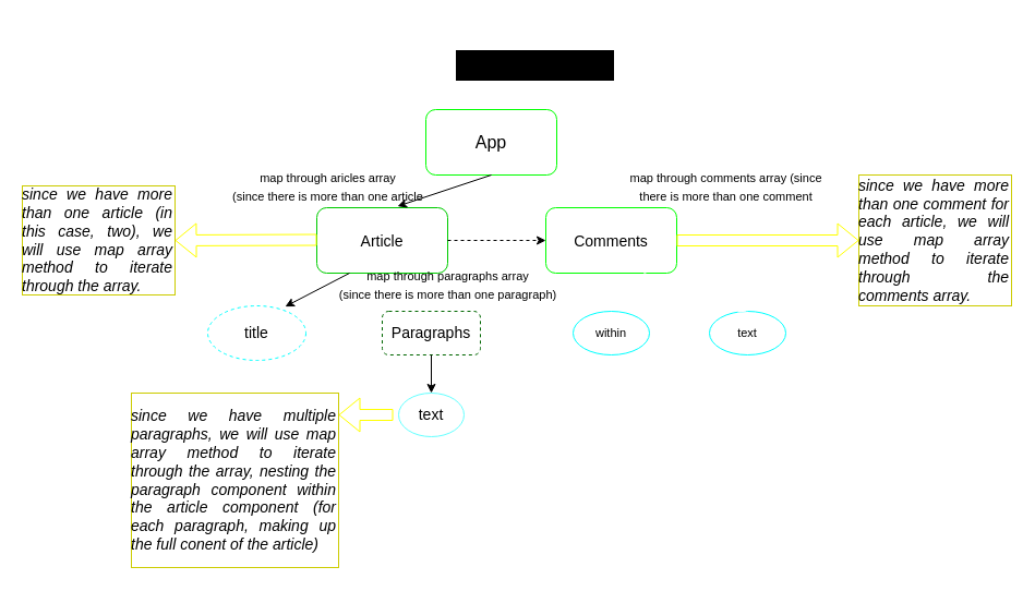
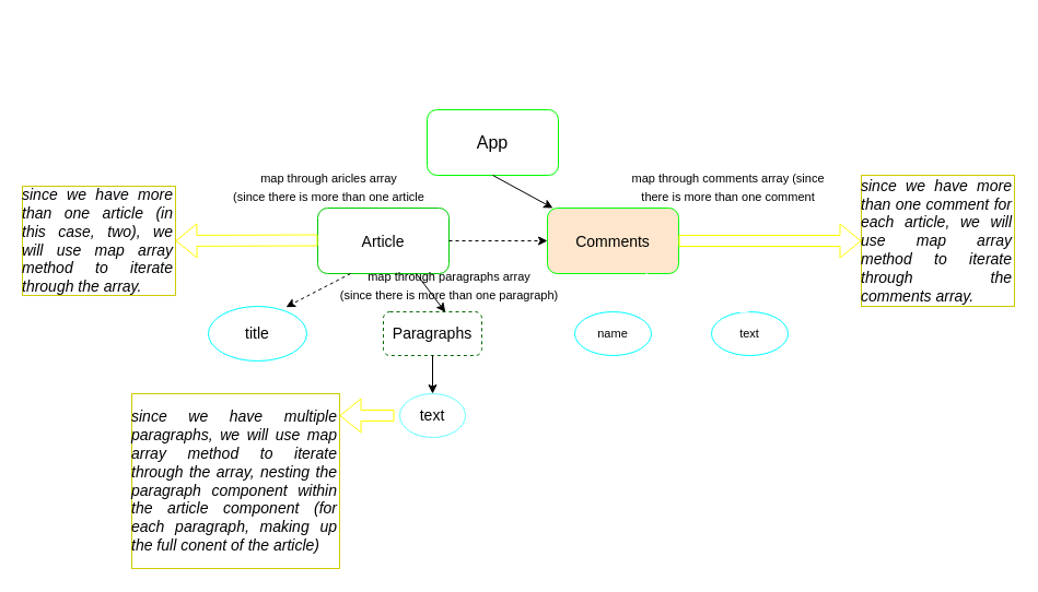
- <mxCell id="3" value="&lt;pre&gt;&lt;font style=&quot;font-size: 24px&quot;&gt;&lt;u style=&quot;font-weight: normal ; background-color: rgb(0 , 0 , 0)&quot;&gt;Components&lt;/u&gt;&lt;/font&gt;&lt;/pre&gt;" style="text;html=1;align=center;verticalAlign=middle;resizable=0;points=[];autosize=1;strokeColor=none;fillColor=none;fontSize=24;" vertex="1" parent="1"><mxGeometry x="410" y="20" width="160" height="80" as="geometry" /></mxCell>
- <mxCell id="7" value="" style="endArrow=classic;html=1;fontSize=14;exitX=0.5;exitY=1;exitDx=0;exitDy=0;entryX=0.617;entryY=-0.022;entryDx=0;entryDy=0;entryPerimeter=0;" edge="1" parent="1" source="2" target="4"><mxGeometry width="50" height="50" relative="1" as="geometry"><mxPoint x="490" y="270" as="sourcePoint" /><mxPoint x="540" y="220" as="targetPoint" /></mxGeometry></mxCell>
+ <mxCell id="7" value="" style="endArrow=classic;html=1;fontSize=14;exitX=0.5;exitY=1;exitDx=0;exitDy=0;" edge="1" parent="1" source="2" target="6"><mxGeometry width="50" height="50" relative="1" as="geometry"><mxPoint x="490" y="270" as="sourcePoint" /><mxPoint x="540" y="220" as="targetPoint" /></mxGeometry></mxCell>
- <mxCell id="6" value="&lt;span style=&quot;font-size: 14px&quot;&gt;Comments&lt;/span&gt;" style="rounded=1;whiteSpace=wrap;html=1;fontSize=18;strokeColor=#00FF00;" vertex="1" parent="1"><mxGeometry x="500" y="190" width="120" height="60" as="geometry" /></mxCell>
+ <mxCell id="6" value="&lt;span style=&quot;font-size: 14px&quot;&gt;Comments&lt;/span&gt;" style="rounded=1;whiteSpace=wrap;html=1;fontSize=18;strokeColor=#00FF00;fillColor=#ffe6cc;" vertex="1" parent="1"><mxGeometry x="500" y="190" width="120" height="60" as="geometry" /></mxCell>
- <mxCell id="8" value="" style="endArrow=classic;html=1;fontSize=14;exitX=0.25;exitY=1;exitDx=0;exitDy=0;entryX=0.789;entryY=0.013;entryDx=0;entryDy=0;entryPerimeter=0;" edge="1" parent="1" source="4" target="9"><mxGeometry width="50" height="50" relative="1" as="geometry"><mxPoint x="260" y="330" as="sourcePoint" /><mxPoint x="250" y="290" as="targetPoint" /></mxGeometry></mxCell>
+ <mxCell id="8" value="" style="endArrow=classic;html=1;fontSize=14;exitX=0.25;exitY=1;exitDx=0;exitDy=0;entryX=0.789;entryY=0.013;entryDx=0;entryDy=0;entryPerimeter=0;dashed=1;" edge="1" parent="1" source="4" target="9"><mxGeometry width="50" height="50" relative="1" as="geometry"><mxPoint x="260" y="330" as="sourcePoint" /><mxPoint x="250" y="290" as="targetPoint" /></mxGeometry></mxCell>
+ <mxCell id="11" value="" style="endArrow=classic;html=1;fontSize=14;exitX=0.75;exitY=1;exitDx=0;exitDy=0;entryX=0.63;entryY=0.008;entryDx=0;entryDy=0;entryPerimeter=0;" edge="1" parent="1" source="4" target="10"><mxGeometry width="50" height="50" relative="1" as="geometry"><mxPoint x="490" y="270" as="sourcePoint" /><mxPoint x="540" y="220" as="targetPoint" /></mxGeometry></mxCell>
- <mxCell id="9" value="title" style="ellipse;whiteSpace=wrap;html=1;fontSize=14;strokeColor=#00FFFF;dashed=1;" vertex="1" parent="1"><mxGeometry x="190" y="280" width="90" height="50" as="geometry" /></mxCell>
+ <mxCell id="9" value="title" style="ellipse;whiteSpace=wrap;html=1;fontSize=14;strokeColor=#00FFFF;" vertex="1" parent="1"><mxGeometry x="190" y="280" width="90" height="50" as="geometry" /></mxCell>
- <mxCell id="20" value="within" style="ellipse;whiteSpace=wrap;html=1;fontSize=11;strokeColor=#00FFFF;" vertex="1" parent="1"><mxGeometry x="525" y="285" width="70" height="40" as="geometry" /></mxCell>
+ <mxCell id="20" value="name" style="ellipse;whiteSpace=wrap;html=1;fontSize=11;strokeColor=#00FFFF;" vertex="1" parent="1"><mxGeometry x="525" y="285" width="70" height="40" as="geometry" /></mxCell>
